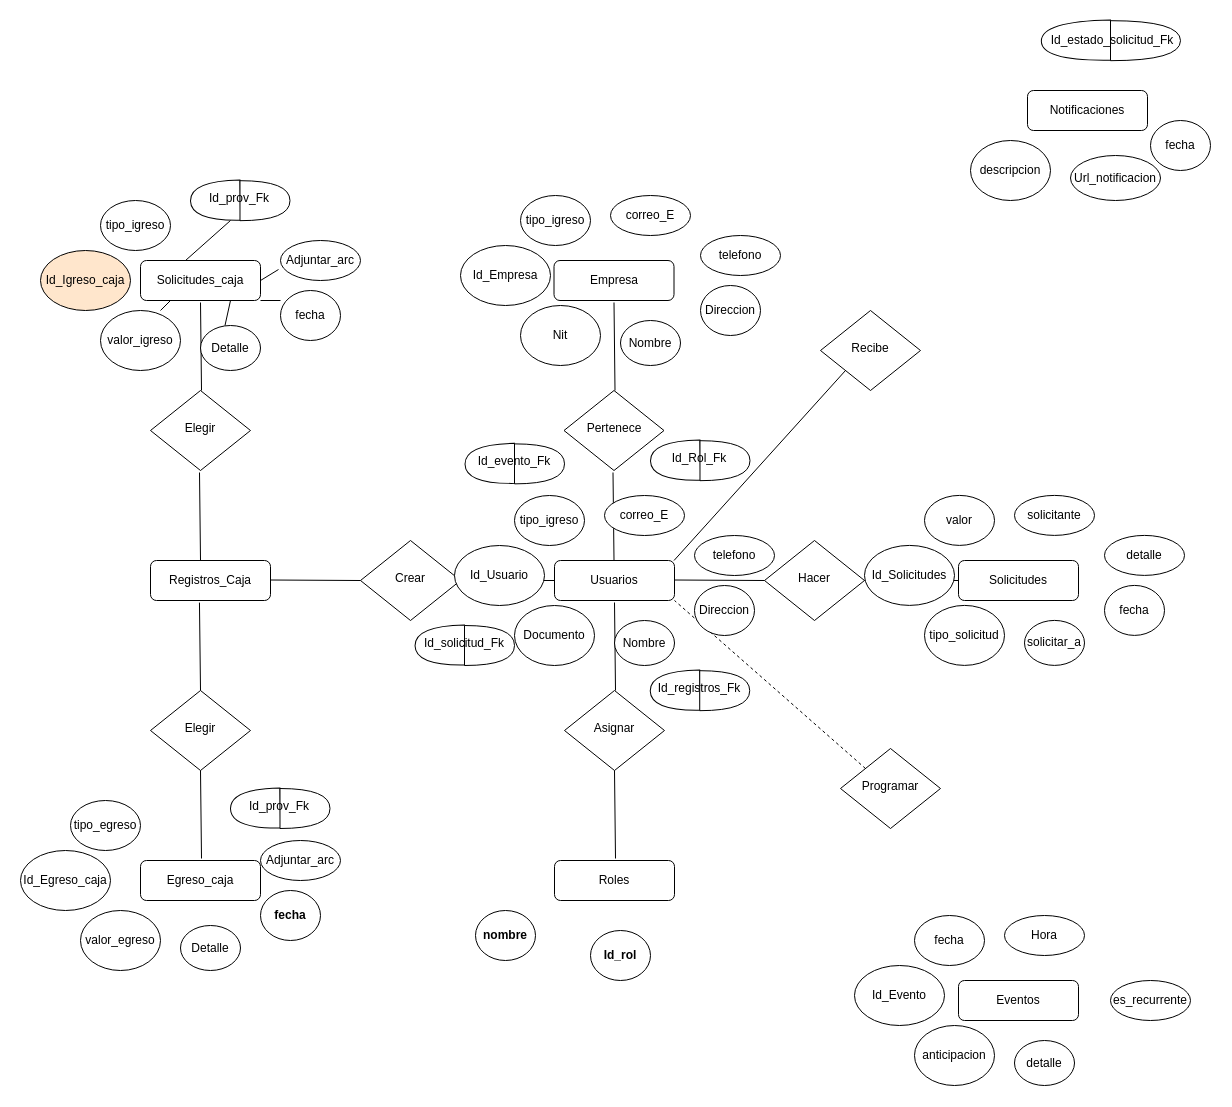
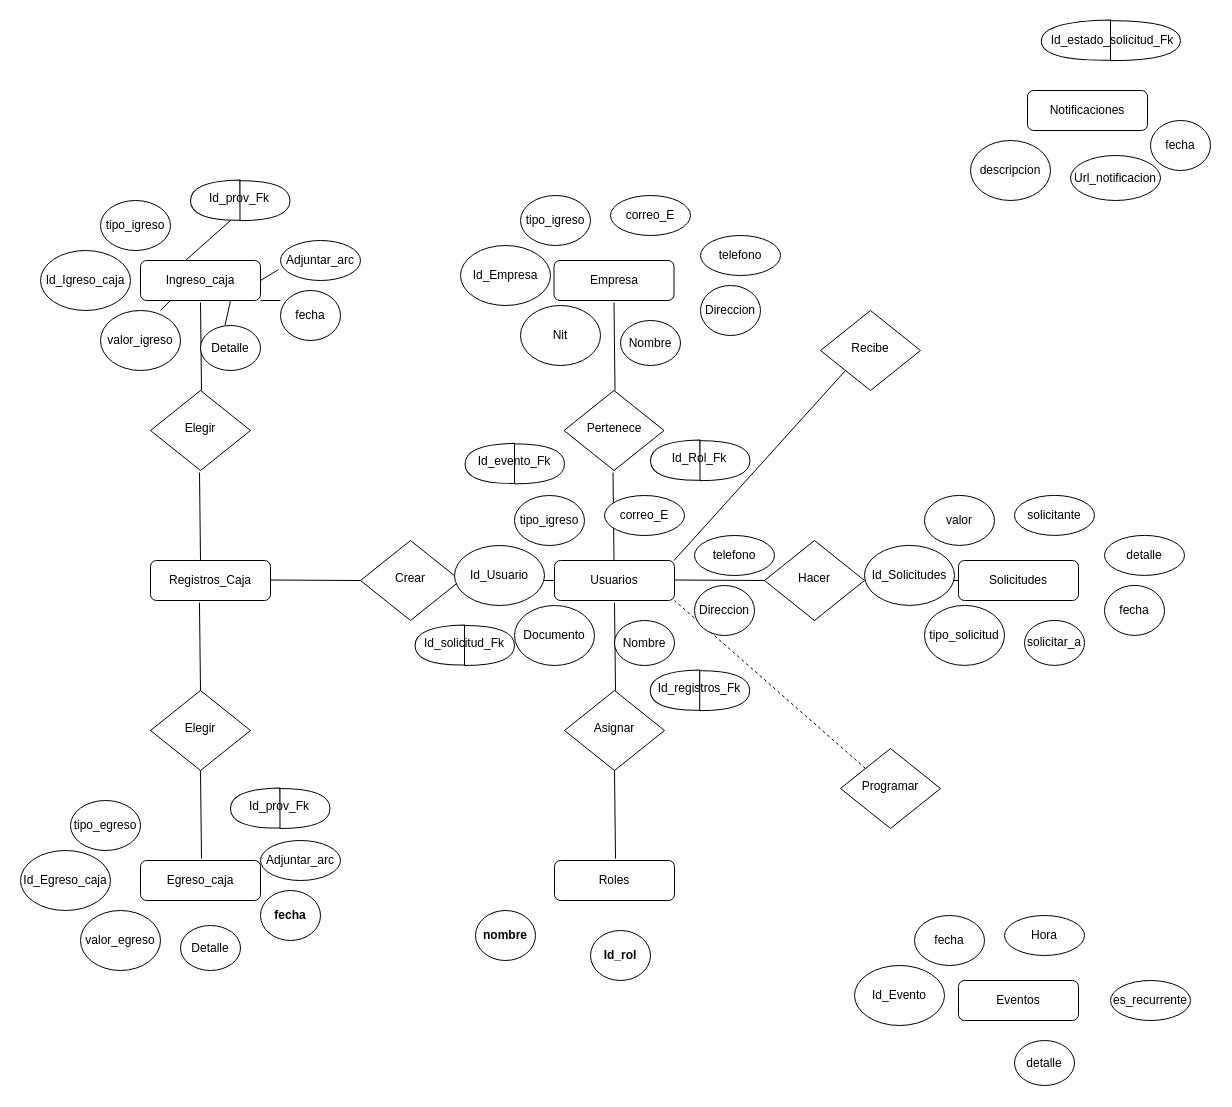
- <mxCell id="42" value="Id_Igreso_caja" style="ellipse;whiteSpace=wrap;html=1;fillColor=#ffe6cc;" vertex="1" parent="1"><mxGeometry x="40" y="250" width="90" height="60" as="geometry" /></mxCell>
+ <mxCell id="42" value="Id_Igreso_caja" style="ellipse;whiteSpace=wrap;html=1;" vertex="1" parent="1"><mxGeometry x="40" y="250" width="90" height="60" as="geometry" /></mxCell>
- <mxCell id="13" value="Solicitudes_caja" style="rounded=1;whiteSpace=wrap;html=1;fontSize=12;glass=0;strokeWidth=1;shadow=0;" parent="1" vertex="1"><mxGeometry x="140" y="260" width="120" height="40" as="geometry" /></mxCell>
+ <mxCell id="13" value="Ingreso_caja" style="rounded=1;whiteSpace=wrap;html=1;fontSize=12;glass=0;strokeWidth=1;shadow=0;" parent="1" vertex="1"><mxGeometry x="140" y="260" width="120" height="40" as="geometry" /></mxCell>
- <mxCell id="91" value="anticipacion" style="ellipse;whiteSpace=wrap;html=1;" vertex="1" parent="1"><mxGeometry x="914" y="1025" width="80" height="60" as="geometry" /></mxCell>
